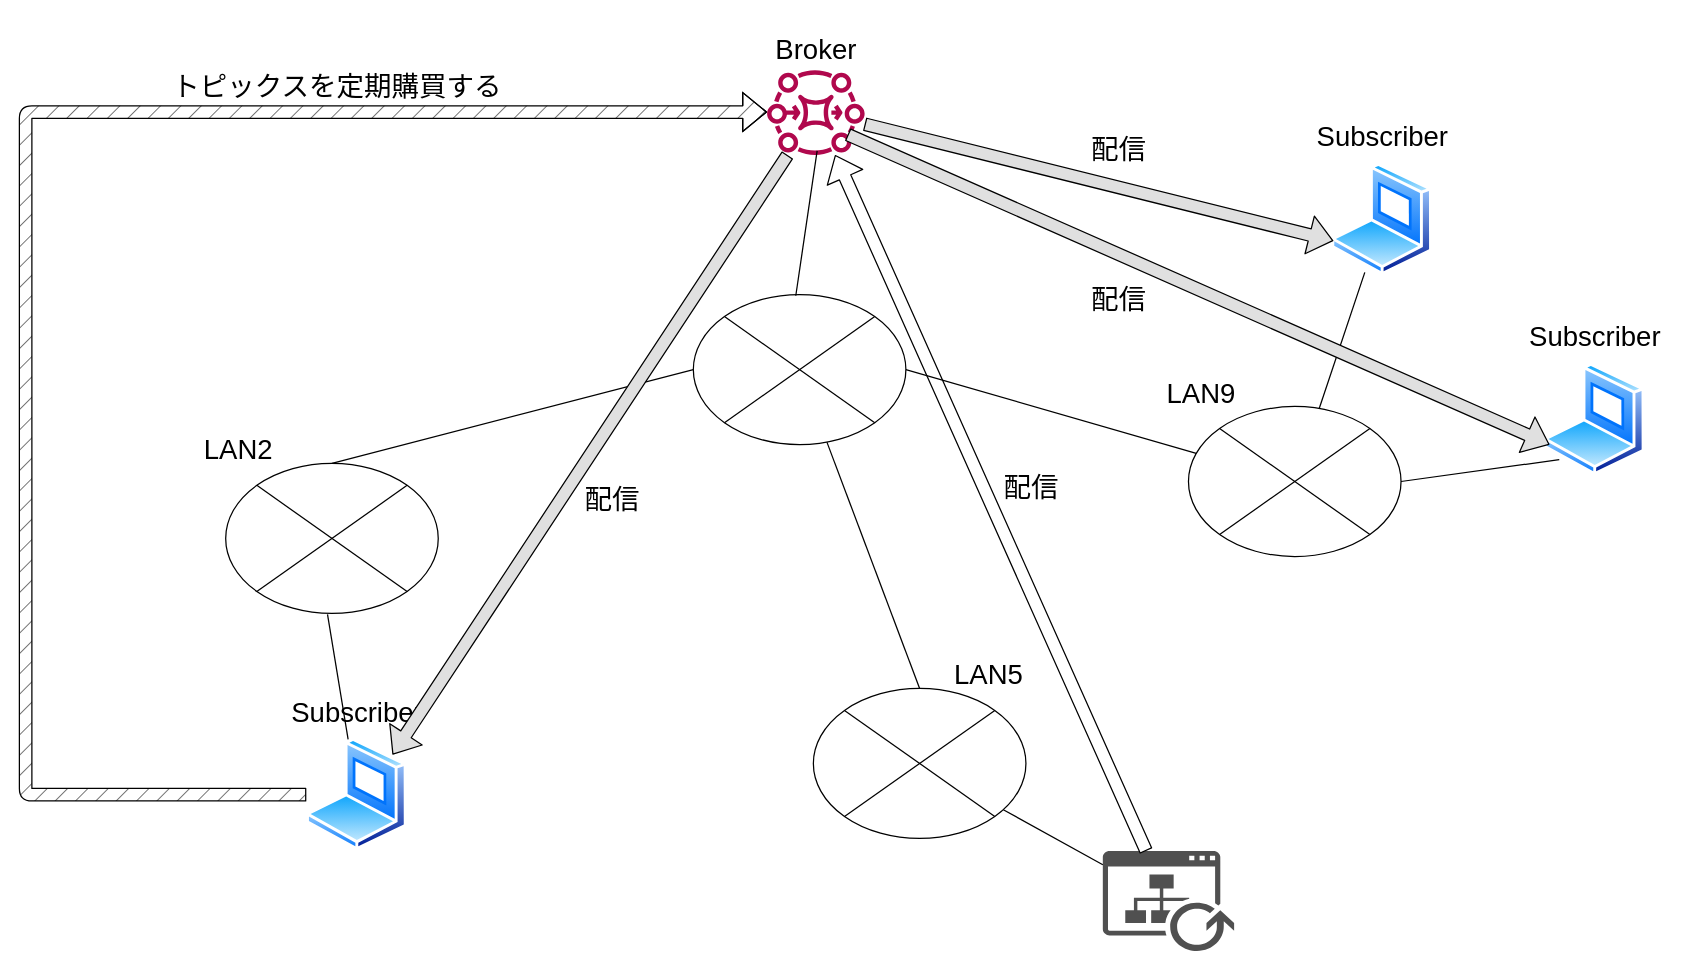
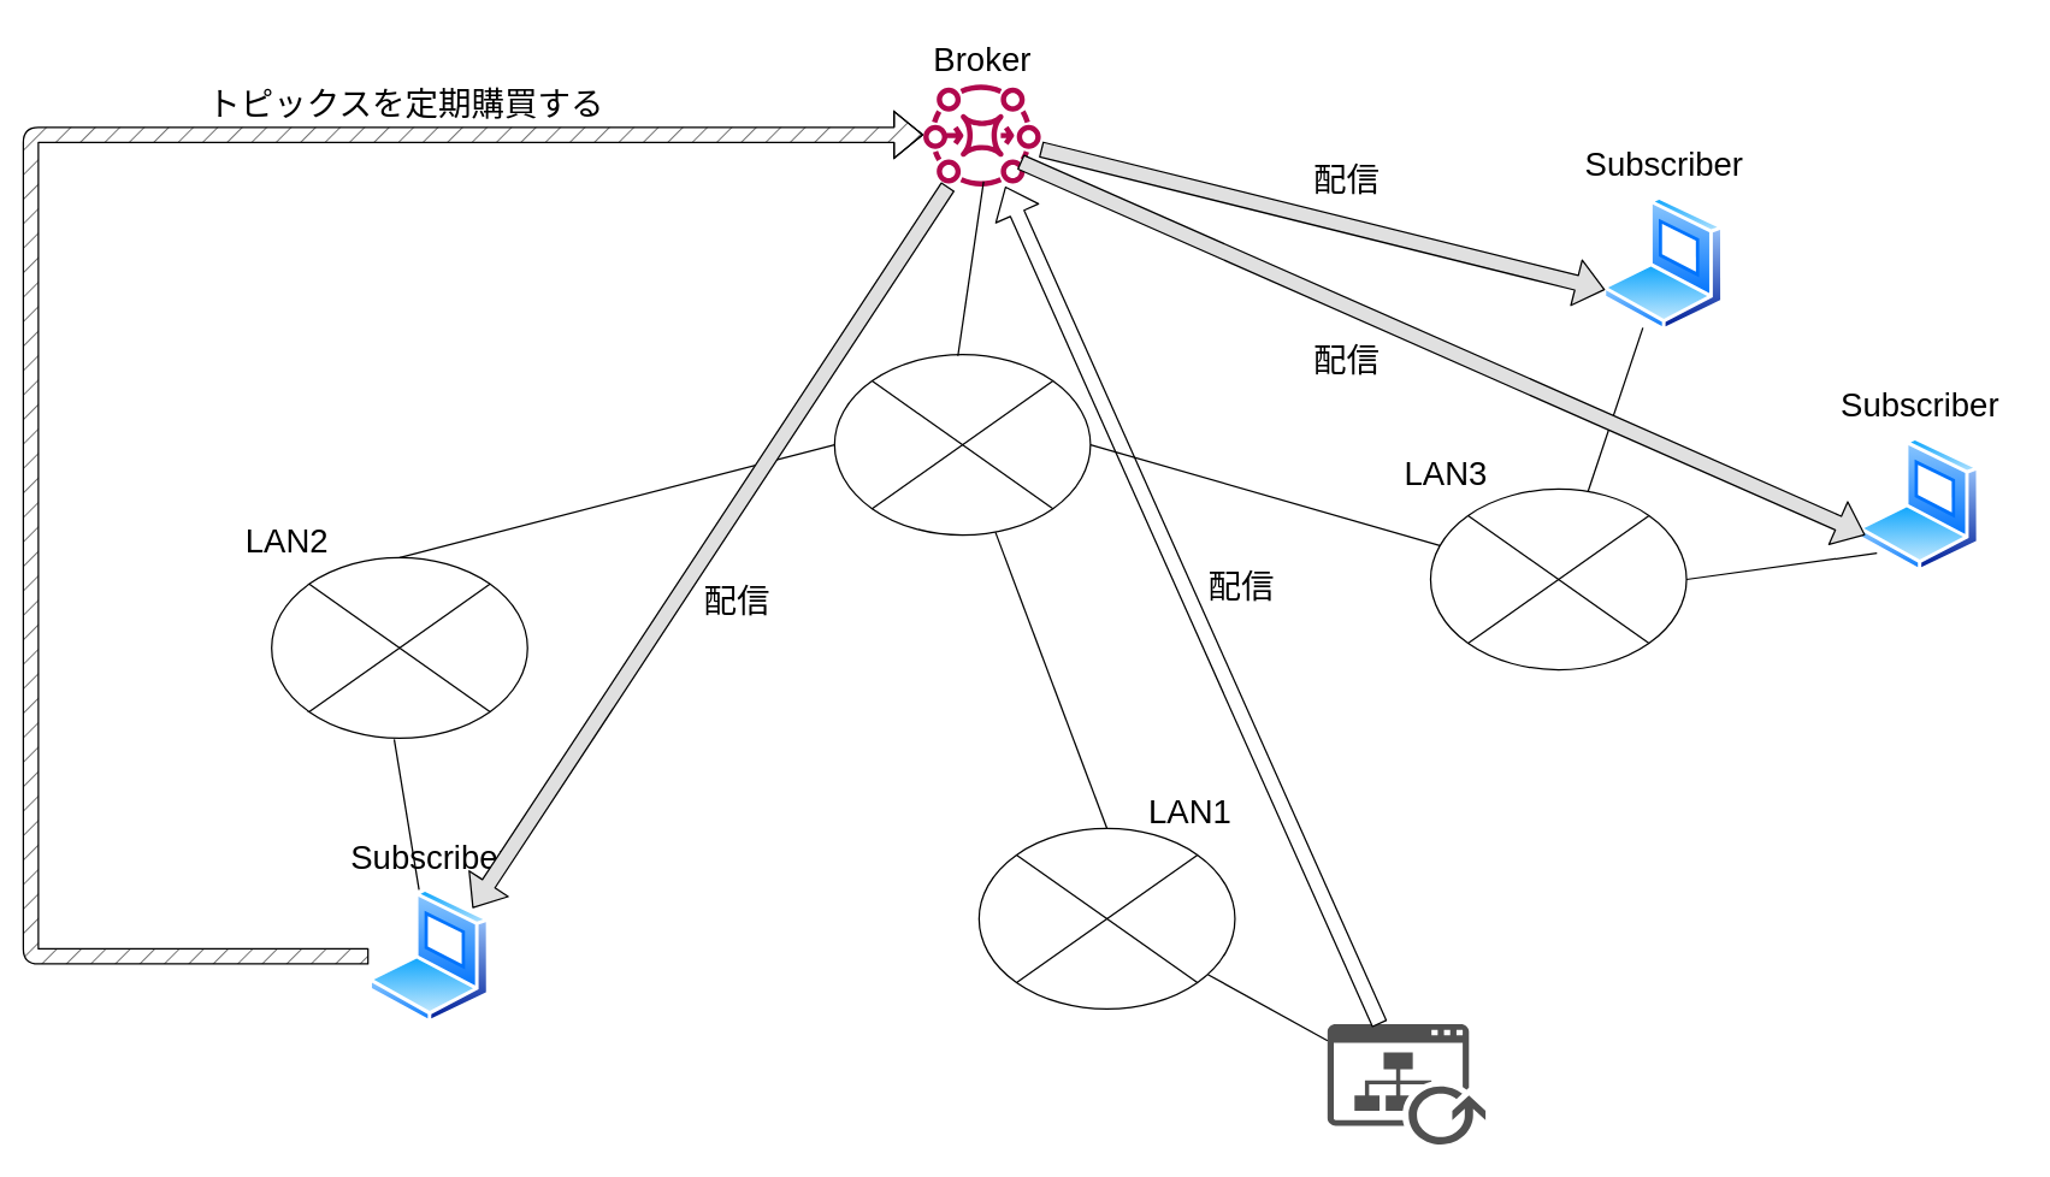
- <mxCell id="43" value="LAN9" style="text;html=1;align=center;verticalAlign=middle;resizable=0;points=[];autosize=1;strokeColor=none;fillColor=none;fontSize=22;" parent="38" vertex="1"><mxGeometry width="80" height="40" as="geometry" /></mxCell>
+ <mxCell id="43" value="LAN3" style="text;html=1;align=center;verticalAlign=middle;resizable=0;points=[];autosize=1;strokeColor=none;fillColor=none;fontSize=22;" parent="38" vertex="1"><mxGeometry width="80" height="40" as="geometry" /></mxCell>
- <mxCell id="14" value="LAN5" style="text;html=1;align=center;verticalAlign=middle;resizable=0;points=[];autosize=1;strokeColor=none;fillColor=none;fontSize=22;" parent="9" vertex="1"><mxGeometry x="100" width="80" height="40" as="geometry" /></mxCell>
+ <mxCell id="14" value="LAN1" style="text;html=1;align=center;verticalAlign=middle;resizable=0;points=[];autosize=1;strokeColor=none;fillColor=none;fontSize=22;" parent="9" vertex="1"><mxGeometry x="100" width="80" height="40" as="geometry" /></mxCell>
